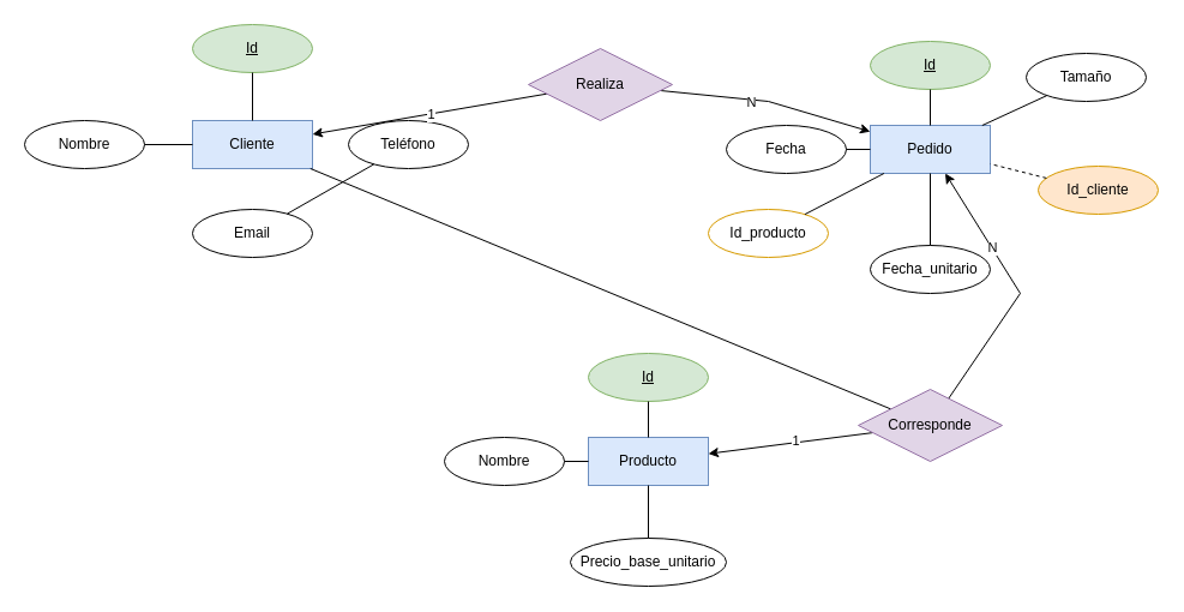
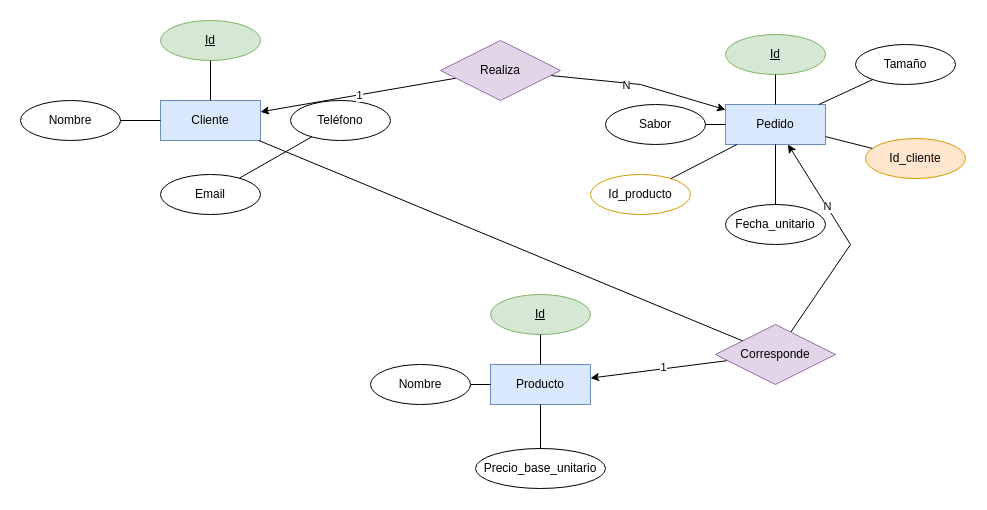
- <mxCell id="19" value="Fecha" style="ellipse;whiteSpace=wrap;html=1;align=center;" vertex="1" parent="1"><mxGeometry x="605" y="104" width="100" height="40" as="geometry" /></mxCell>
+ <mxCell id="19" value="Sabor" style="ellipse;whiteSpace=wrap;html=1;align=center;" vertex="1" parent="1"><mxGeometry x="605" y="104" width="100" height="40" as="geometry" /></mxCell>
- <mxCell id="27" value="" style="endArrow=none;html=1;rounded=0;dashed=1;" edge="1" parent="1" source="17" target="4"><mxGeometry width="50" height="50" relative="1" as="geometry"><mxPoint x="875" y="204" as="sourcePoint" /><mxPoint x="915" y="154" as="targetPoint" /></mxGeometry></mxCell>
+ <mxCell id="27" value="" style="endArrow=none;html=1;rounded=0;" edge="1" parent="1" source="17" target="4"><mxGeometry width="50" height="50" relative="1" as="geometry"><mxPoint x="875" y="204" as="sourcePoint" /><mxPoint x="915" y="154" as="targetPoint" /></mxGeometry></mxCell>
